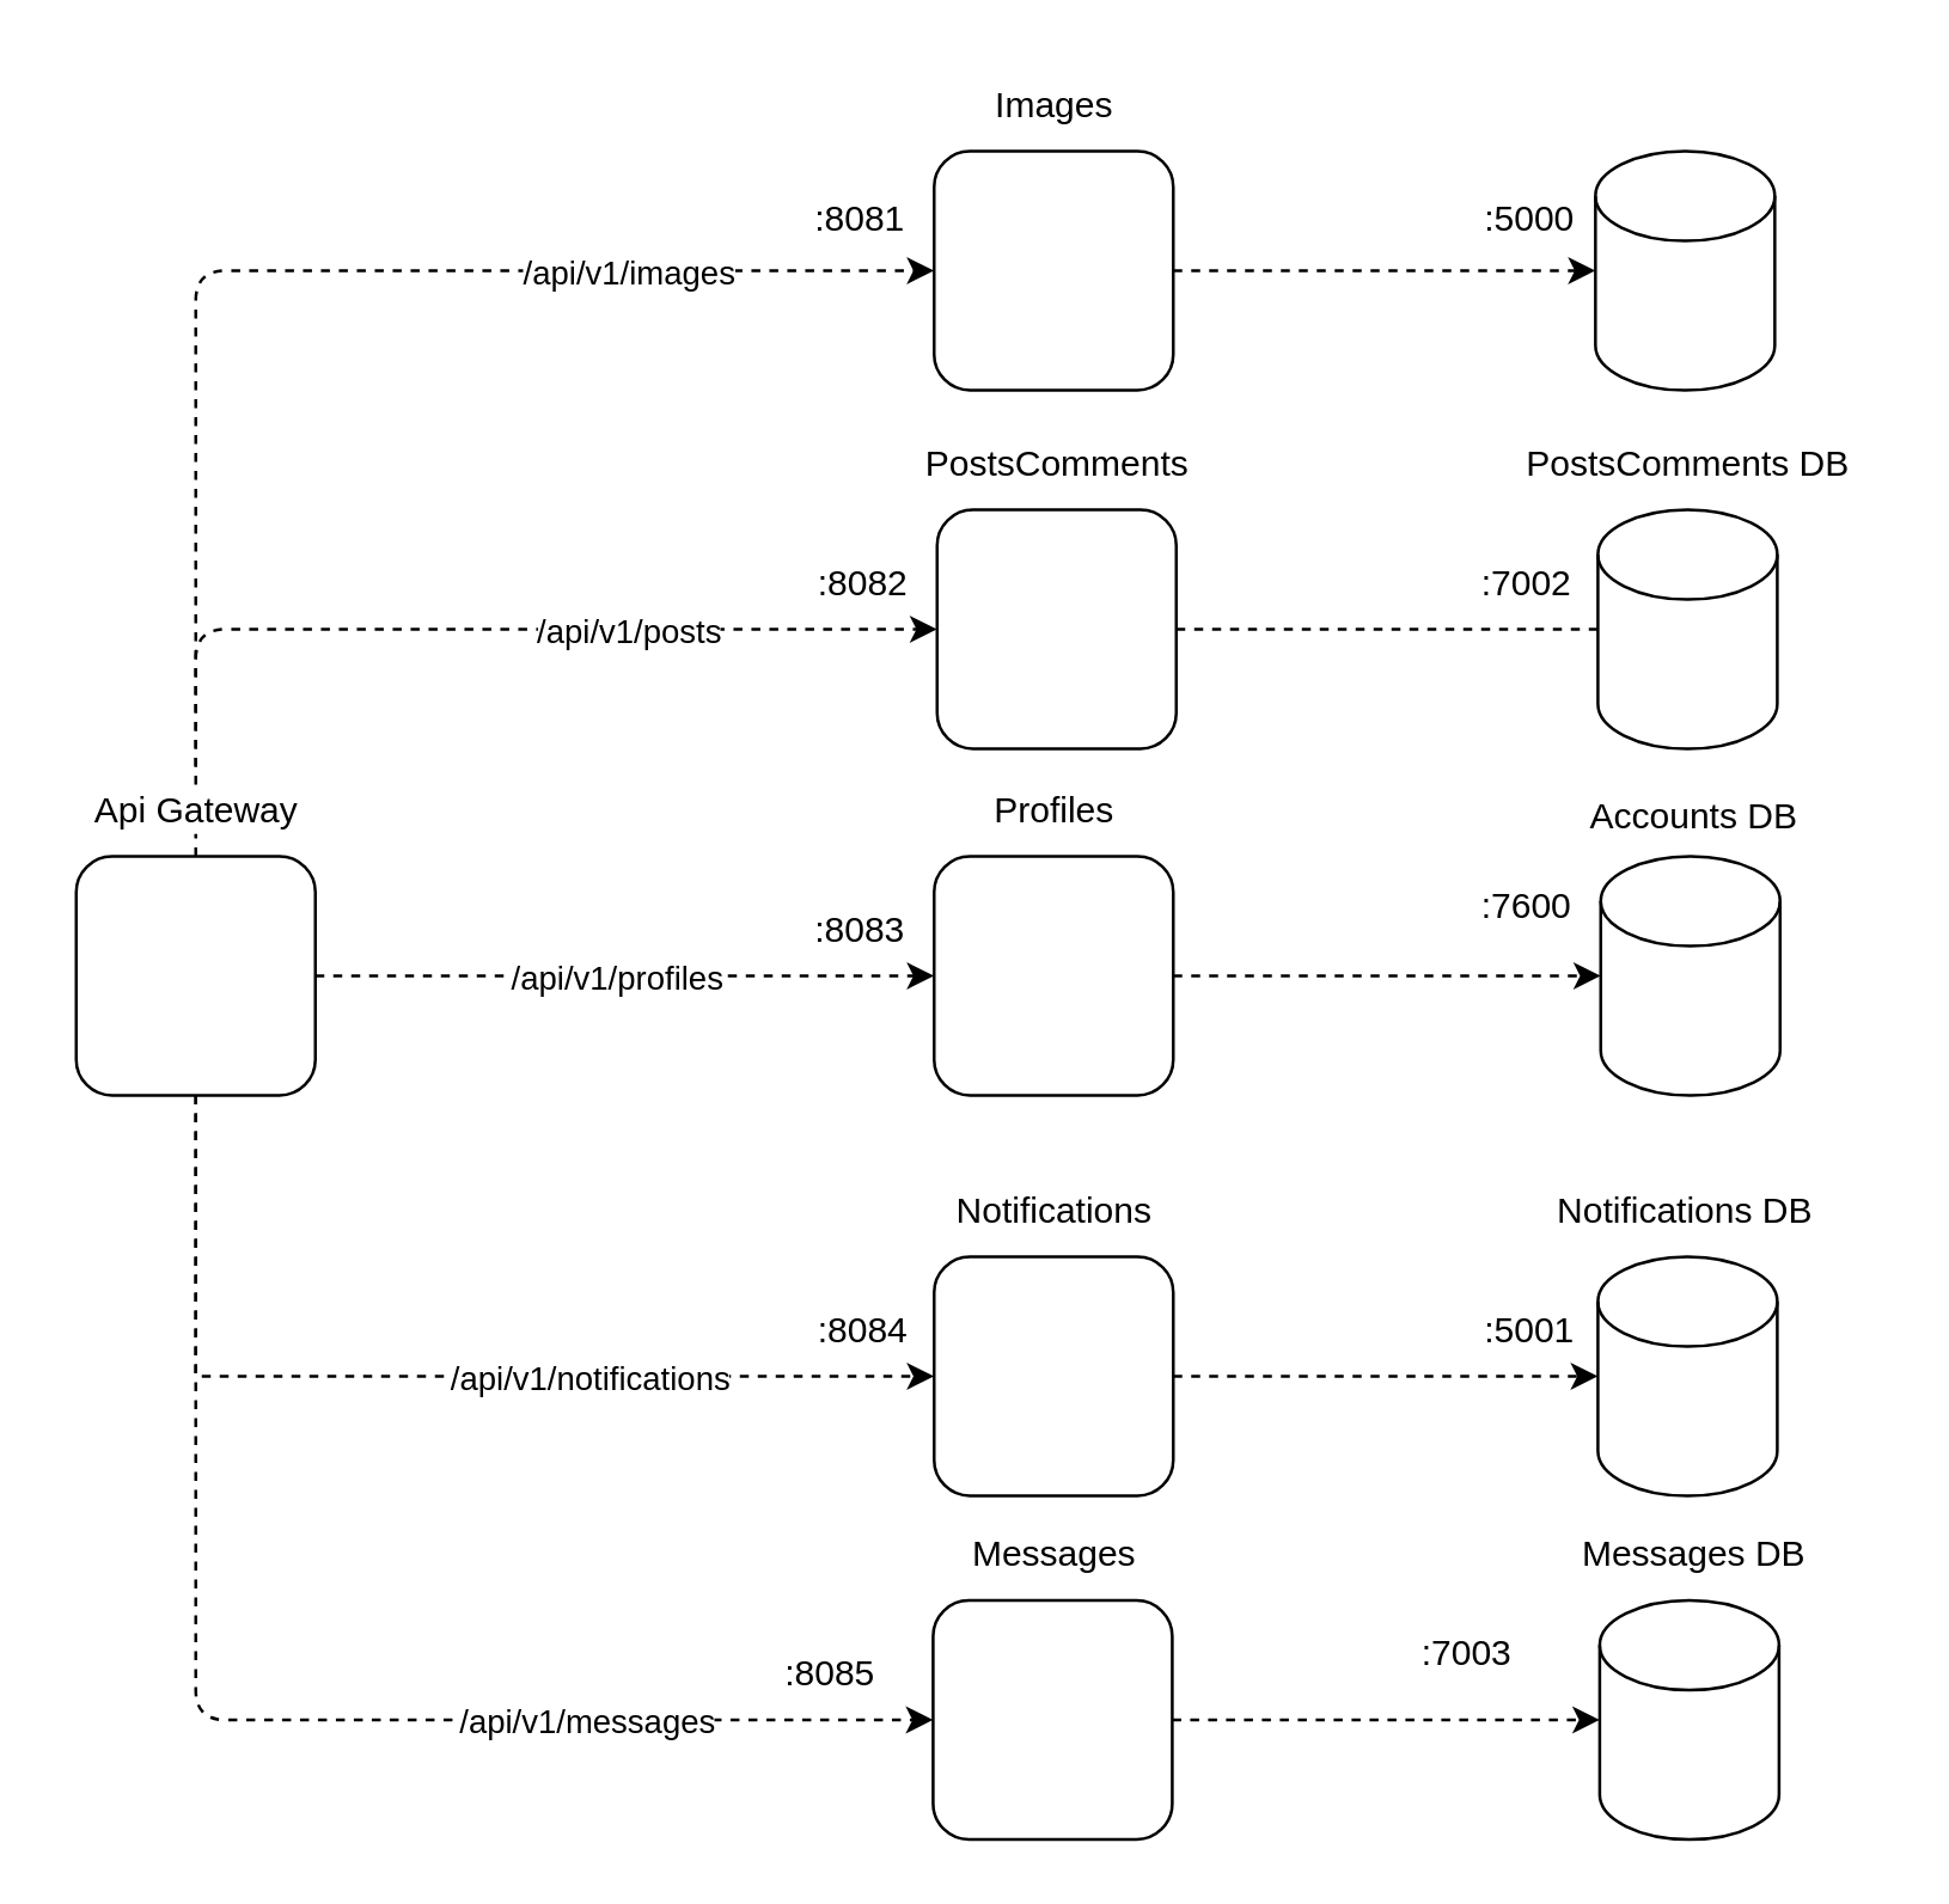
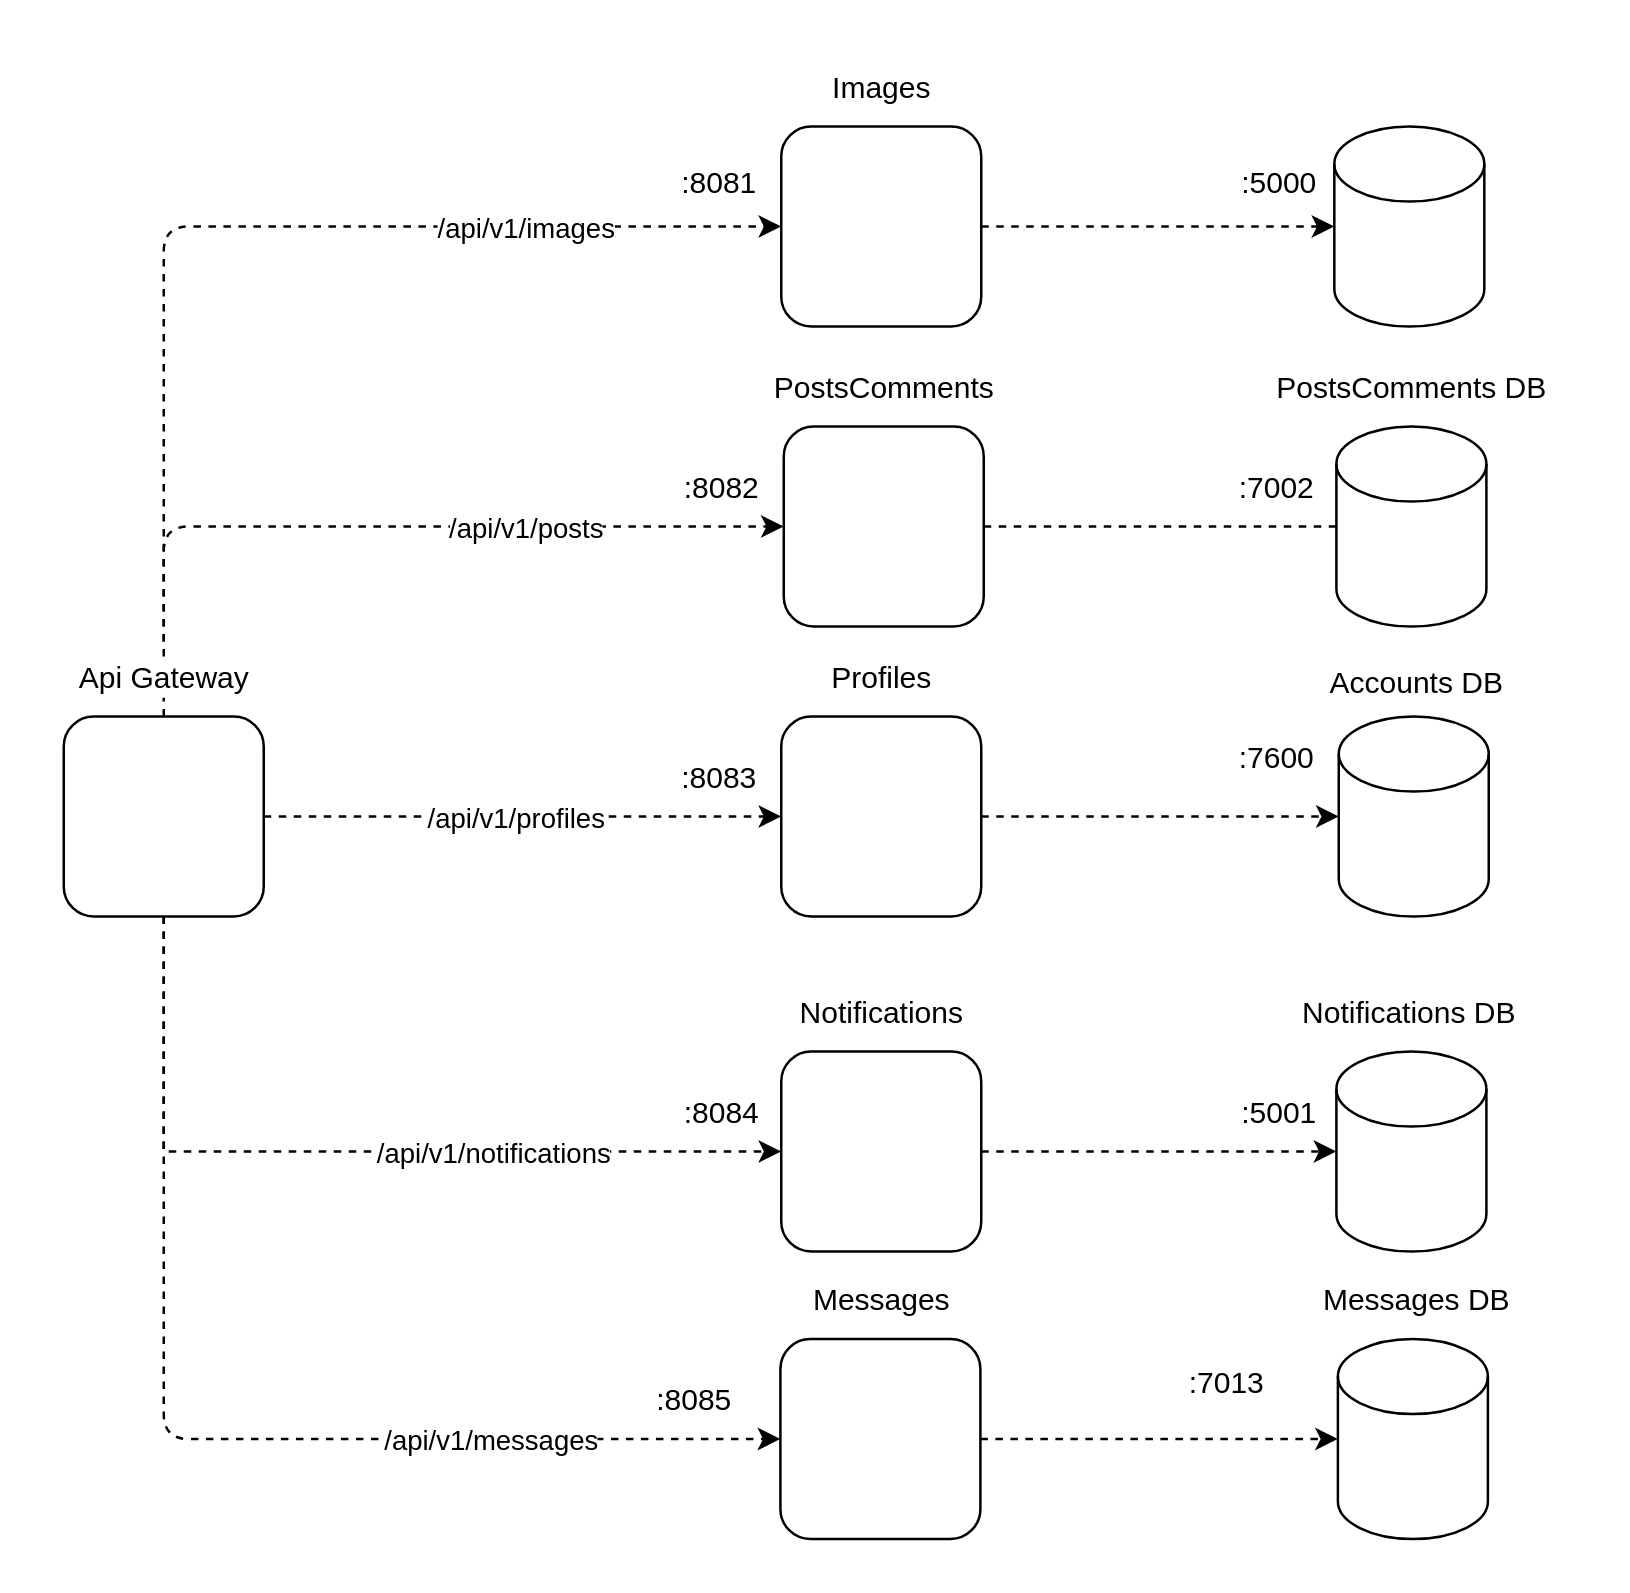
- <mxCell id="34" value=":7003" style="text;html=1;align=center;verticalAlign=middle;resizable=0;points=[];autosize=1;strokeColor=none;fillColor=none;rounded=1;" parent="1" vertex="1"><mxGeometry x="464.66" y="538" width="50" height="30" as="geometry" /></mxCell>
+ <mxCell id="34" value=":7013" style="text;html=1;align=center;verticalAlign=middle;resizable=0;points=[];autosize=1;strokeColor=none;fillColor=none;rounded=1;" parent="1" vertex="1"><mxGeometry x="464.66" y="538" width="50" height="30" as="geometry" /></mxCell>
